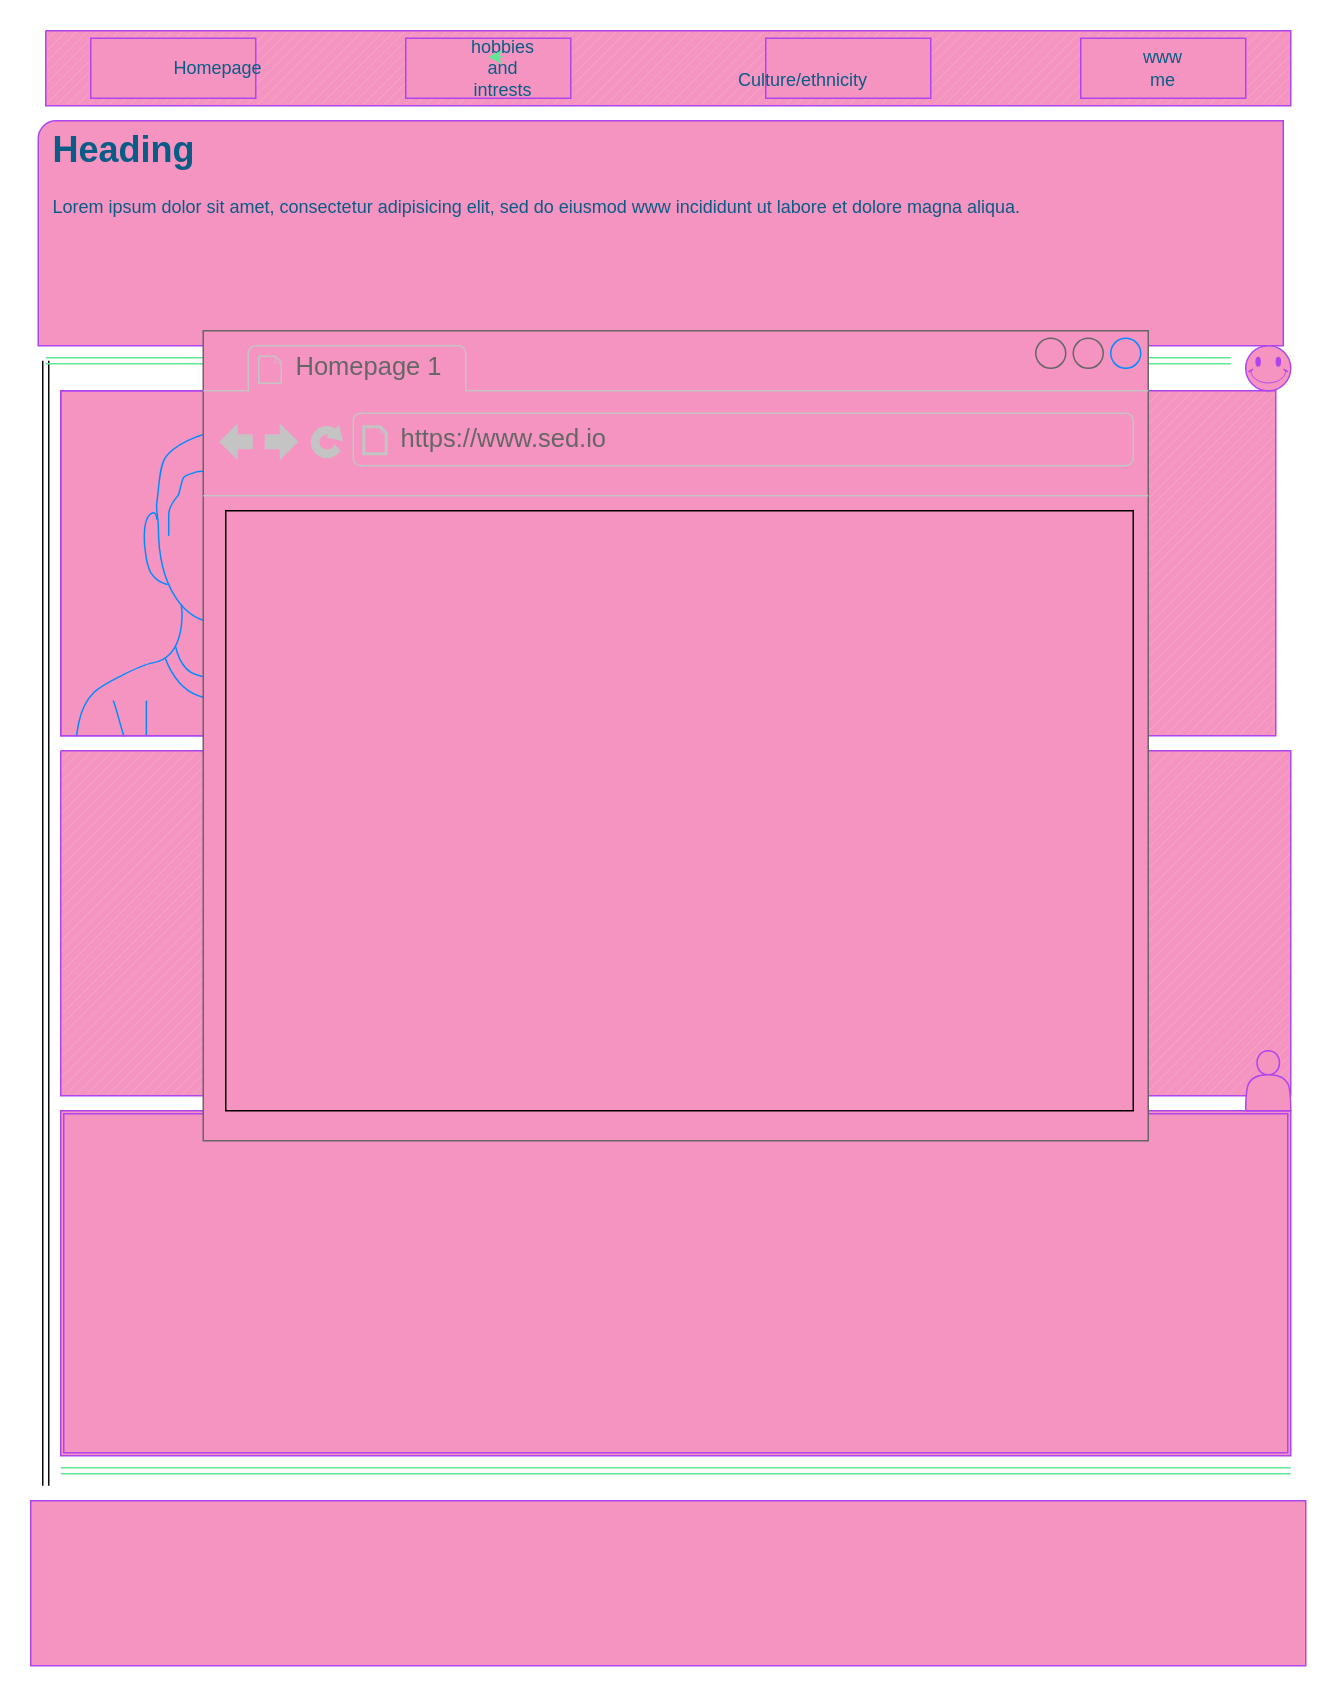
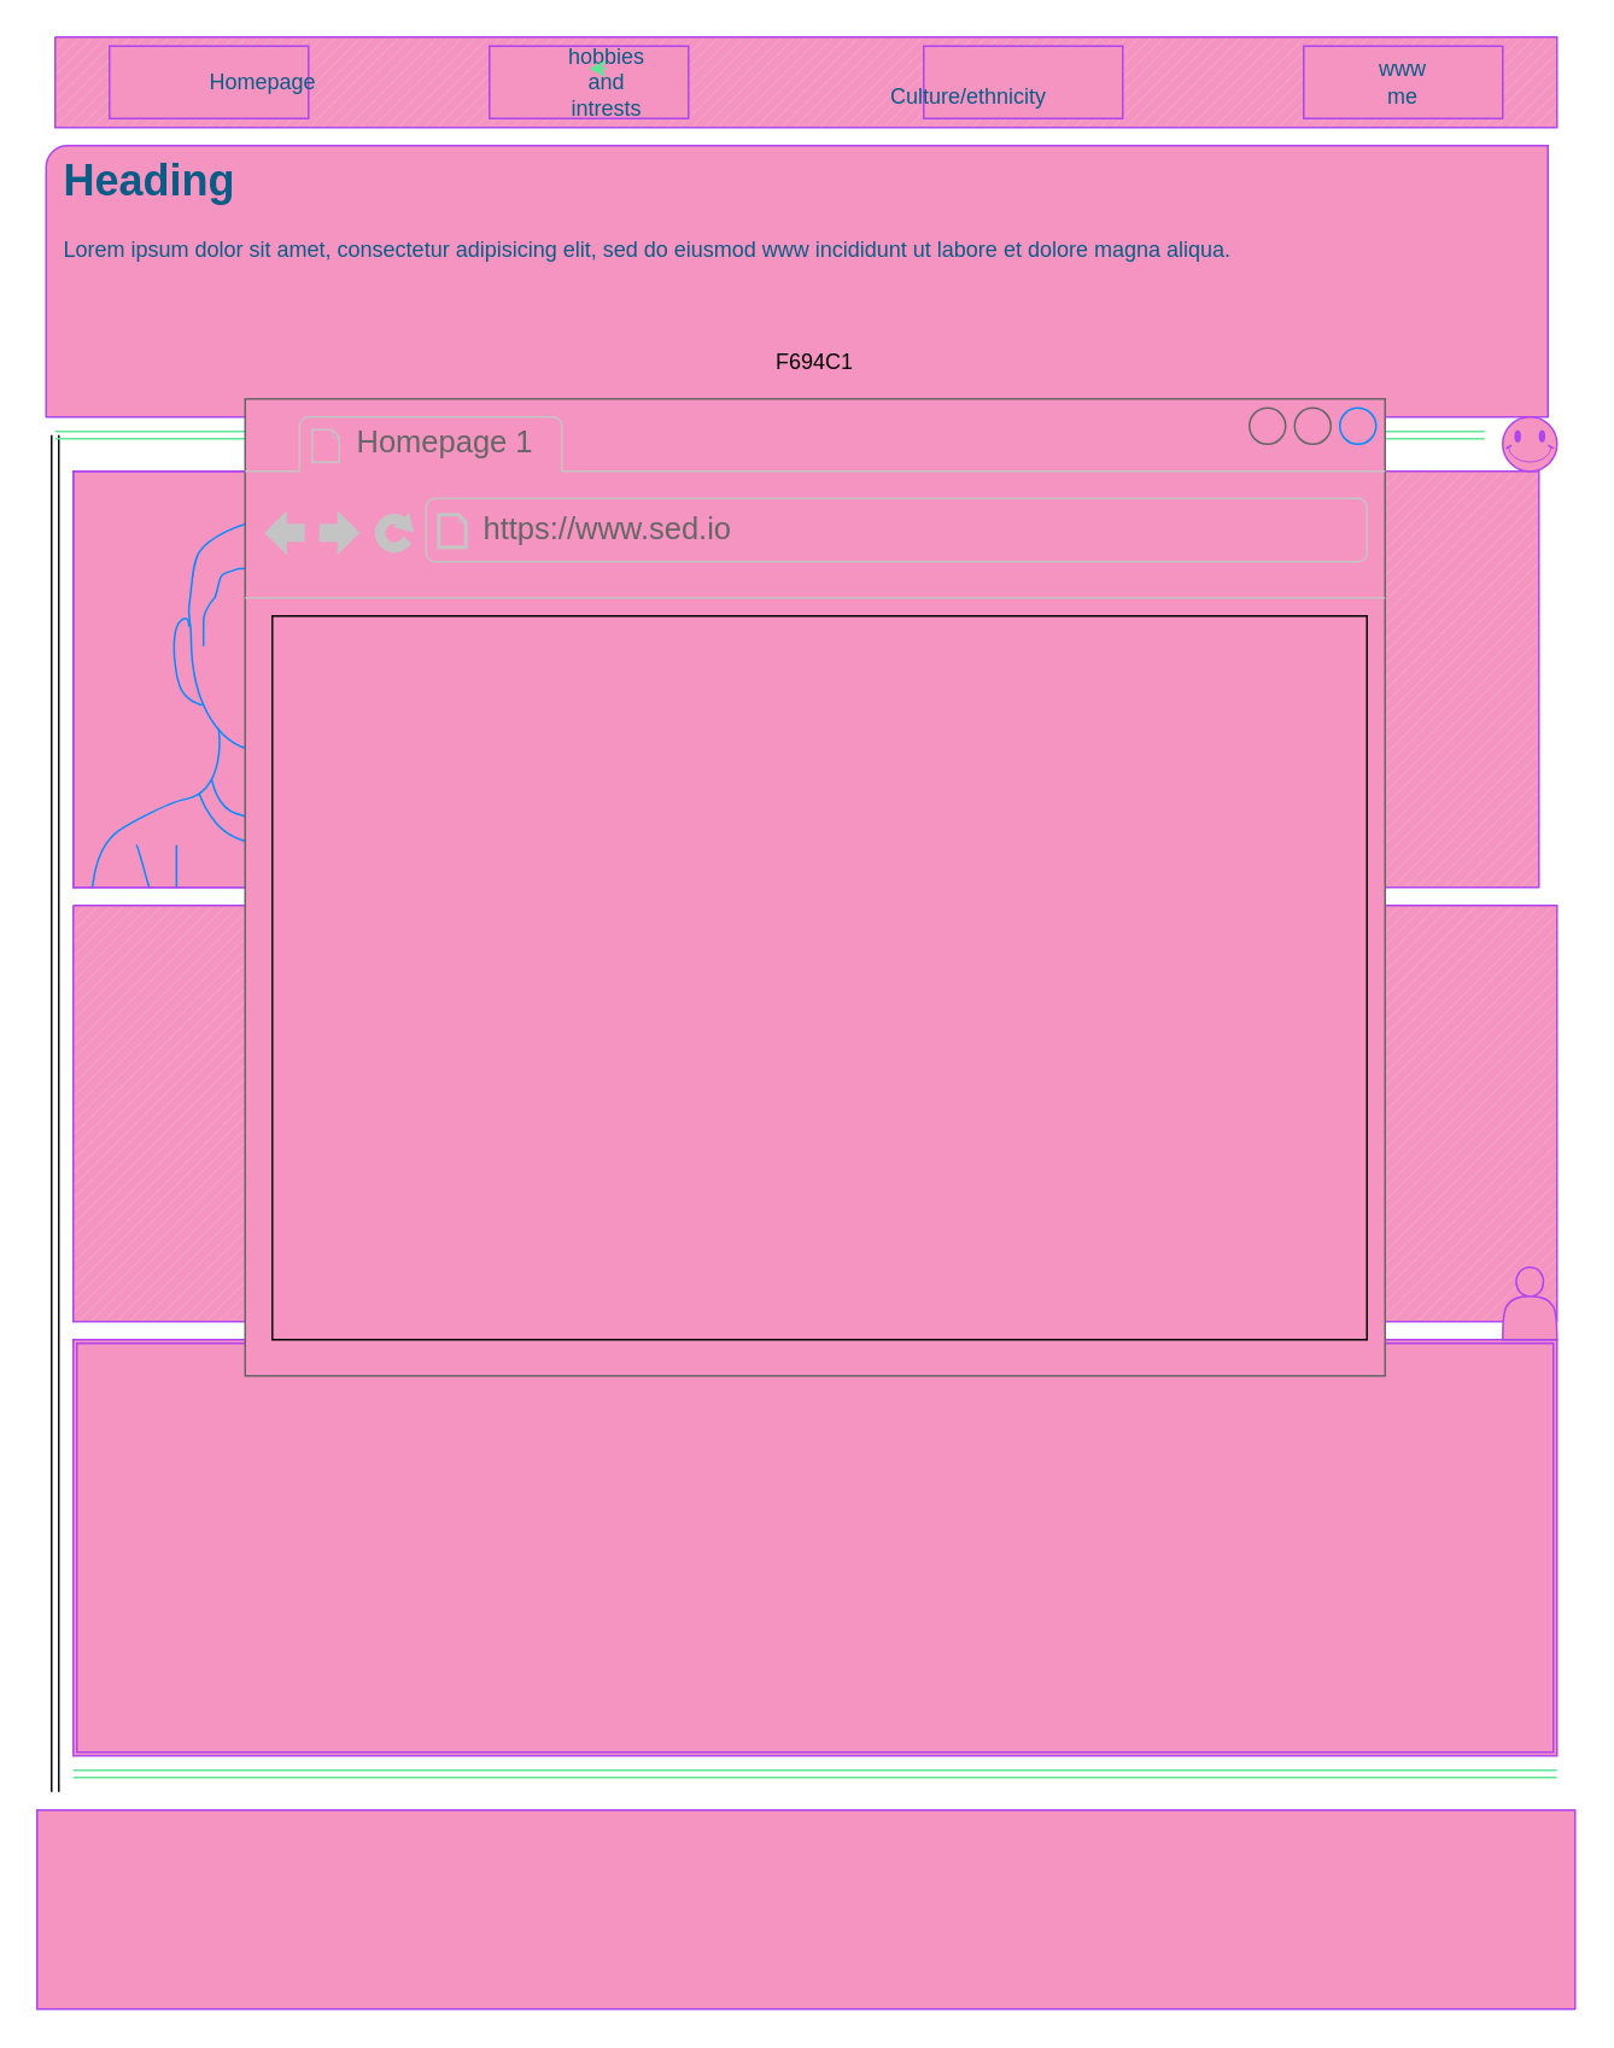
+ <mxCell id="27" value="F694C1&lt;br&gt;" style="text;html=1;strokeColor=none;fillColor=none;align=center;verticalAlign=middle;whiteSpace=wrap;rounded=0;" vertex="1" parent="1"><mxGeometry x="430" y="190" width="40" height="20" as="geometry" /></mxCell>
